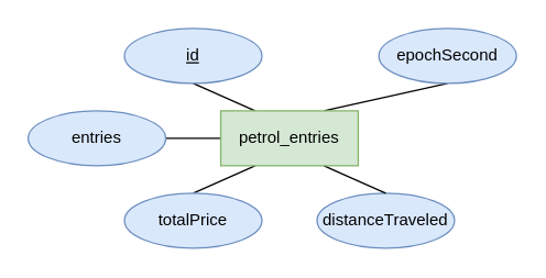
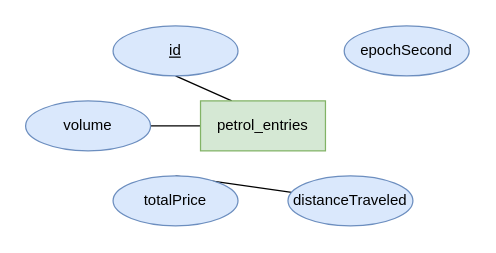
- <mxCell id="4" style="rounded=0;orthogonalLoop=1;jettySize=auto;html=1;exitX=0.5;exitY=1;exitDx=0;exitDy=0;entryX=0.75;entryY=0;entryDx=0;entryDy=0;endArrow=none;endFill=0;" edge="1" parent="1" source="5" target="12"><mxGeometry relative="1" as="geometry" /></mxCell>
- <mxCell id="7" value="entries" style="ellipse;whiteSpace=wrap;html=1;fillColor=#dae8fc;strokeColor=#6c8ebf;" vertex="1" parent="1"><mxGeometry y="80" width="100" height="40" as="geometry" x="20" /></mxCell>
+ <mxCell id="7" value="volume" style="ellipse;whiteSpace=wrap;html=1;fillColor=#dae8fc;strokeColor=#6c8ebf;" vertex="1" parent="1"><mxGeometry y="80" width="100" height="40" as="geometry" x="20" /></mxCell>
- <mxCell id="8" style="rounded=0;orthogonalLoop=1;jettySize=auto;html=1;exitX=0.5;exitY=0;exitDx=0;exitDy=0;entryX=0.25;entryY=1;entryDx=0;entryDy=0;endArrow=none;endFill=0;" edge="1" parent="1" source="9" target="12"><mxGeometry relative="1" as="geometry" /></mxCell>
+ <mxCell id="8" style="rounded=0;orthogonalLoop=1;jettySize=auto;html=1;exitX=0.5;exitY=0;exitDx=0;exitDy=0;endArrow=none;endFill=0;" edge="1" parent="1" source="9" target="10"><mxGeometry relative="1" as="geometry" /></mxCell>
- <mxCell id="11" style="rounded=0;orthogonalLoop=1;jettySize=auto;html=1;exitX=0.75;exitY=1;exitDx=0;exitDy=0;entryX=0.5;entryY=0;entryDx=0;entryDy=0;endArrow=none;endFill=0;" edge="1" parent="1" source="12" target="10"><mxGeometry relative="1" as="geometry" /></mxCell>
